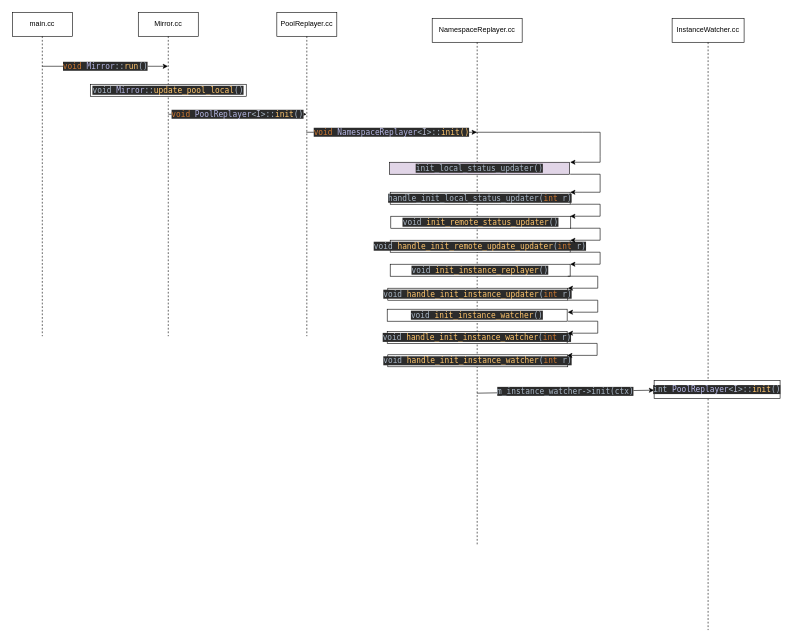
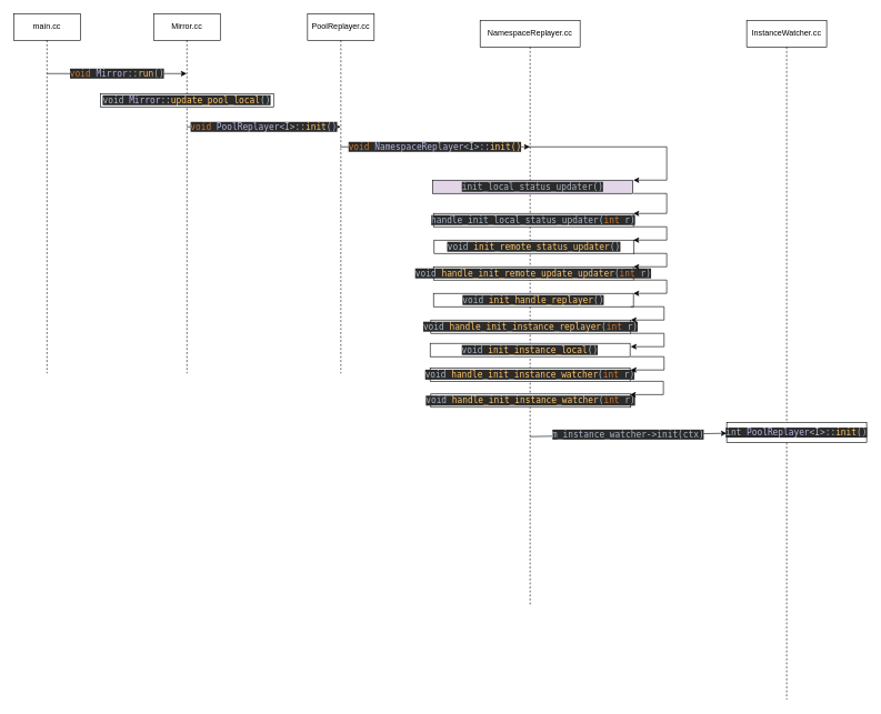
- <mxCell id="15" value="&lt;pre style=&quot;background-color:#2b2b2b;color:#a9b7c6;font-family:'JetBrains Mono',monospace;font-size:9.8pt;&quot;&gt;&lt;pre style=&quot;font-family: &amp;quot;JetBrains Mono&amp;quot;, monospace; font-size: 9.8pt;&quot;&gt;void &lt;span style=&quot;color:#ffc66d;&quot;&gt;init_instance_replayer&lt;/span&gt;()&lt;/pre&gt;&lt;/pre&gt;" style="rounded=0;whiteSpace=wrap;html=1;" vertex="1" parent="1"><mxGeometry x="650" y="440" width="300" height="20" as="geometry" /></mxCell>
+ <mxCell id="15" value="&lt;pre style=&quot;background-color:#2b2b2b;color:#a9b7c6;font-family:'JetBrains Mono',monospace;font-size:9.8pt;&quot;&gt;&lt;pre style=&quot;font-family: &amp;quot;JetBrains Mono&amp;quot;, monospace; font-size: 9.8pt;&quot;&gt;void &lt;span style=&quot;color:#ffc66d;&quot;&gt;init_handle_replayer&lt;/span&gt;()&lt;/pre&gt;&lt;/pre&gt;" style="rounded=0;whiteSpace=wrap;html=1;" vertex="1" parent="1"><mxGeometry x="650" y="440" width="300" height="20" as="geometry" /></mxCell>
- <mxCell id="16" value="&lt;pre style=&quot;background-color:#2b2b2b;color:#a9b7c6;font-family:'JetBrains Mono',monospace;font-size:9.8pt;&quot;&gt;&lt;pre style=&quot;font-family: &amp;quot;JetBrains Mono&amp;quot;, monospace; font-size: 9.8pt;&quot;&gt;void &lt;span style=&quot;color:#ffc66d;&quot;&gt;handle_init_instance_updater&lt;/span&gt;(&lt;span style=&quot;color:#cc7832;&quot;&gt;int &lt;/span&gt;r)&lt;/pre&gt;&lt;/pre&gt;" style="rounded=0;whiteSpace=wrap;html=1;" vertex="1" parent="1"><mxGeometry x="646" y="480" width="300" height="20" as="geometry" /></mxCell>
+ <mxCell id="16" value="&lt;pre style=&quot;background-color:#2b2b2b;color:#a9b7c6;font-family:'JetBrains Mono',monospace;font-size:9.8pt;&quot;&gt;&lt;pre style=&quot;font-family: &amp;quot;JetBrains Mono&amp;quot;, monospace; font-size: 9.8pt;&quot;&gt;void &lt;span style=&quot;color:#ffc66d;&quot;&gt;handle_init_instance_replayer&lt;/span&gt;(&lt;span style=&quot;color:#cc7832;&quot;&gt;int &lt;/span&gt;r)&lt;/pre&gt;&lt;/pre&gt;" style="rounded=0;whiteSpace=wrap;html=1;" vertex="1" parent="1"><mxGeometry x="646" y="480" width="300" height="20" as="geometry" /></mxCell>
- <mxCell id="17" value="&lt;pre style=&quot;background-color:#2b2b2b;color:#a9b7c6;font-family:'JetBrains Mono',monospace;font-size:9.8pt;&quot;&gt;&lt;pre style=&quot;font-family: &amp;quot;JetBrains Mono&amp;quot;, monospace; font-size: 9.8pt;&quot;&gt;void &lt;span style=&quot;color:#ffc66d;&quot;&gt;init_instance_watcher&lt;/span&gt;()&lt;/pre&gt;&lt;/pre&gt;" style="rounded=0;whiteSpace=wrap;html=1;" vertex="1" parent="1"><mxGeometry x="645" y="515" width="300" height="20" as="geometry" /></mxCell>
+ <mxCell id="17" value="&lt;pre style=&quot;background-color:#2b2b2b;color:#a9b7c6;font-family:'JetBrains Mono',monospace;font-size:9.8pt;&quot;&gt;&lt;pre style=&quot;font-family: &amp;quot;JetBrains Mono&amp;quot;, monospace; font-size: 9.8pt;&quot;&gt;void &lt;span style=&quot;color:#ffc66d;&quot;&gt;init_instance_local&lt;/span&gt;()&lt;/pre&gt;&lt;/pre&gt;" style="rounded=0;whiteSpace=wrap;html=1;" vertex="1" parent="1"><mxGeometry x="645" y="515" width="300" height="20" as="geometry" /></mxCell>
